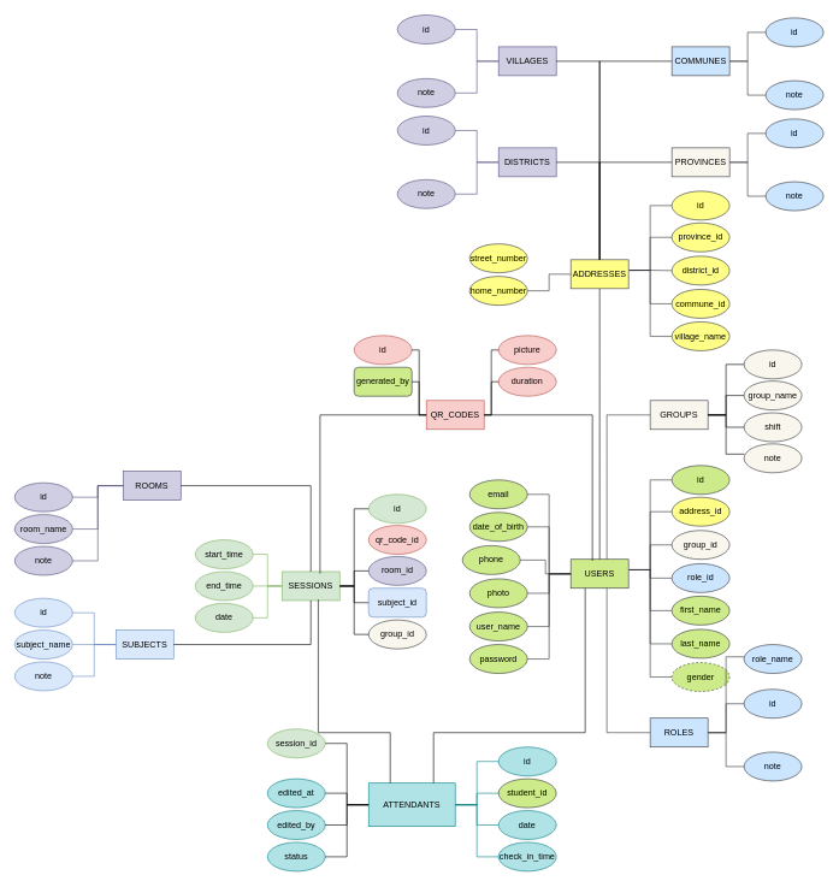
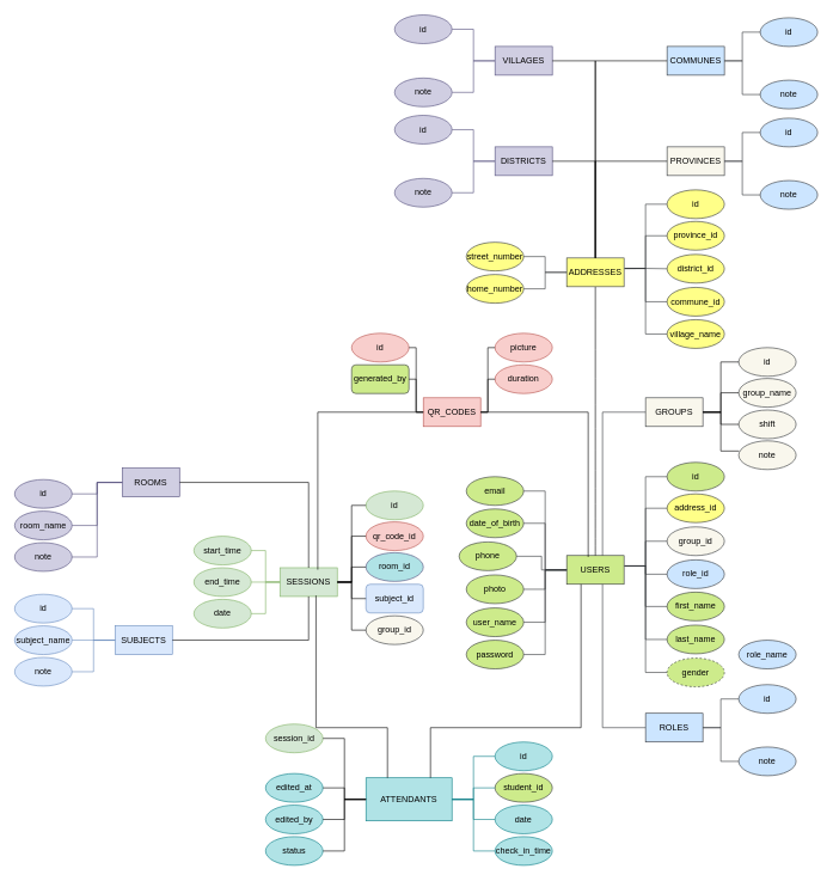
+ <mxCell id="124" value="" style="endArrow=none;html=1;rounded=0;fontSize=12;startSize=8;endSize=8;exitX=0;exitY=0.5;exitDx=0;exitDy=0;edgeStyle=orthogonalEdgeStyle;entryX=1;entryY=0.5;entryDx=0;entryDy=0;strokeColor=#36393d;fillColor=#ffff88;" edge="1" source="111" target="117" parent="1"><mxGeometry width="50" height="50" relative="1" as="geometry"><mxPoint x="841.04" y="391.26" as="sourcePoint" /><mxPoint x="700" y="286.74" as="targetPoint" /></mxGeometry></mxCell>
+ <mxCell id="90" value="" style="endArrow=none;html=1;rounded=0;fontSize=12;startSize=8;endSize=8;entryX=0;entryY=0.5;entryDx=0;entryDy=0;exitX=1;exitY=0.5;exitDx=0;exitDy=0;edgeStyle=orthogonalEdgeStyle;" edge="1" parent="1" source="61" target="89"><mxGeometry width="50" height="50" relative="1" as="geometry"><mxPoint x="320" y="933" as="sourcePoint" /><mxPoint x="370" y="883" as="targetPoint" /></mxGeometry></mxCell>
- <mxCell id="63" value="room_id" style="ellipse;whiteSpace=wrap;html=1;strokeColor=#56517e;fillColor=#d0cee2;" vertex="1" parent="1"><mxGeometry x="510" y="770" width="80" height="40" as="geometry" /></mxCell>
+ <mxCell id="63" value="room_id" style="ellipse;whiteSpace=wrap;html=1;strokeColor=#56517e;fillColor=#b0e3e6;" vertex="1" parent="1"><mxGeometry x="510" y="770" width="80" height="40" as="geometry" /></mxCell>
- <mxCell id="45" value="" style="endArrow=none;html=1;rounded=0;fontSize=12;startSize=8;endSize=8;entryX=0;entryY=0.425;entryDx=0;entryDy=0;exitX=1;exitY=0.5;exitDx=0;exitDy=0;edgeStyle=orthogonalEdgeStyle;entryPerimeter=0;fillColor=#cce5ff;strokeColor=#36393d;" edge="1" parent="1" source="31" target="42"><mxGeometry width="50" height="50" relative="1" as="geometry"><mxPoint x="950" y="944" as="sourcePoint" /><mxPoint x="1000" y="894" as="targetPoint" /></mxGeometry></mxCell>
